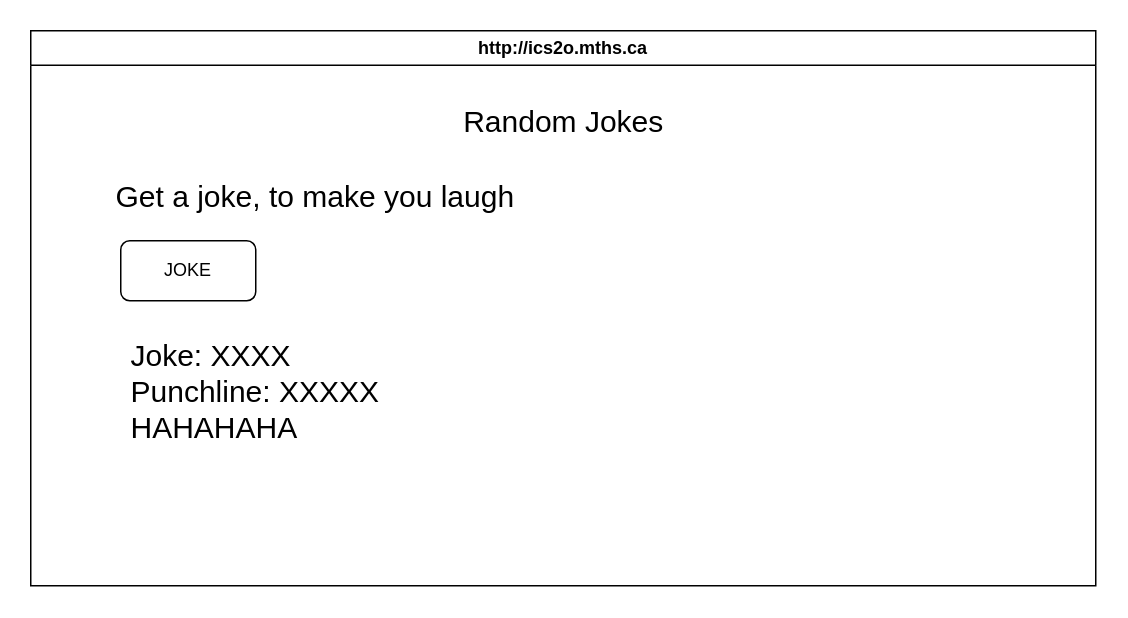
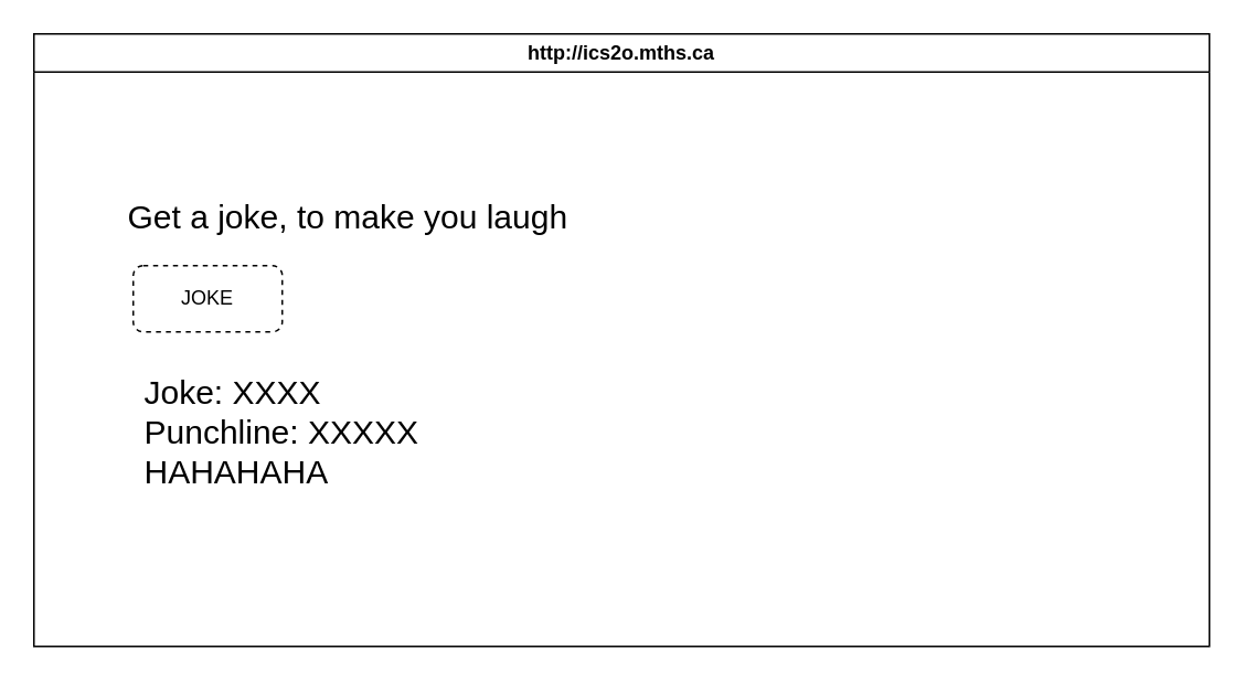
- <mxCell id="3" value="&lt;font style=&quot;font-size: 20px;&quot;&gt;Random Jokes&lt;/font&gt;" style="text;html=1;align=center;verticalAlign=middle;resizable=0;points=[];autosize=1;strokeColor=none;fillColor=none;" vertex="1" parent="2"><mxGeometry x="275" y="40" width="160" height="40" as="geometry" /></mxCell>
- <mxCell id="5" value="JOKE" style="rounded=1;whiteSpace=wrap;html=1;" vertex="1" parent="2"><mxGeometry x="60" y="140" width="90" height="40" as="geometry" /></mxCell>
+ <mxCell id="5" value="JOKE" style="rounded=1;whiteSpace=wrap;html=1;dashed=1;" vertex="1" parent="2"><mxGeometry x="60" y="140" width="90" height="40" as="geometry" /></mxCell>
